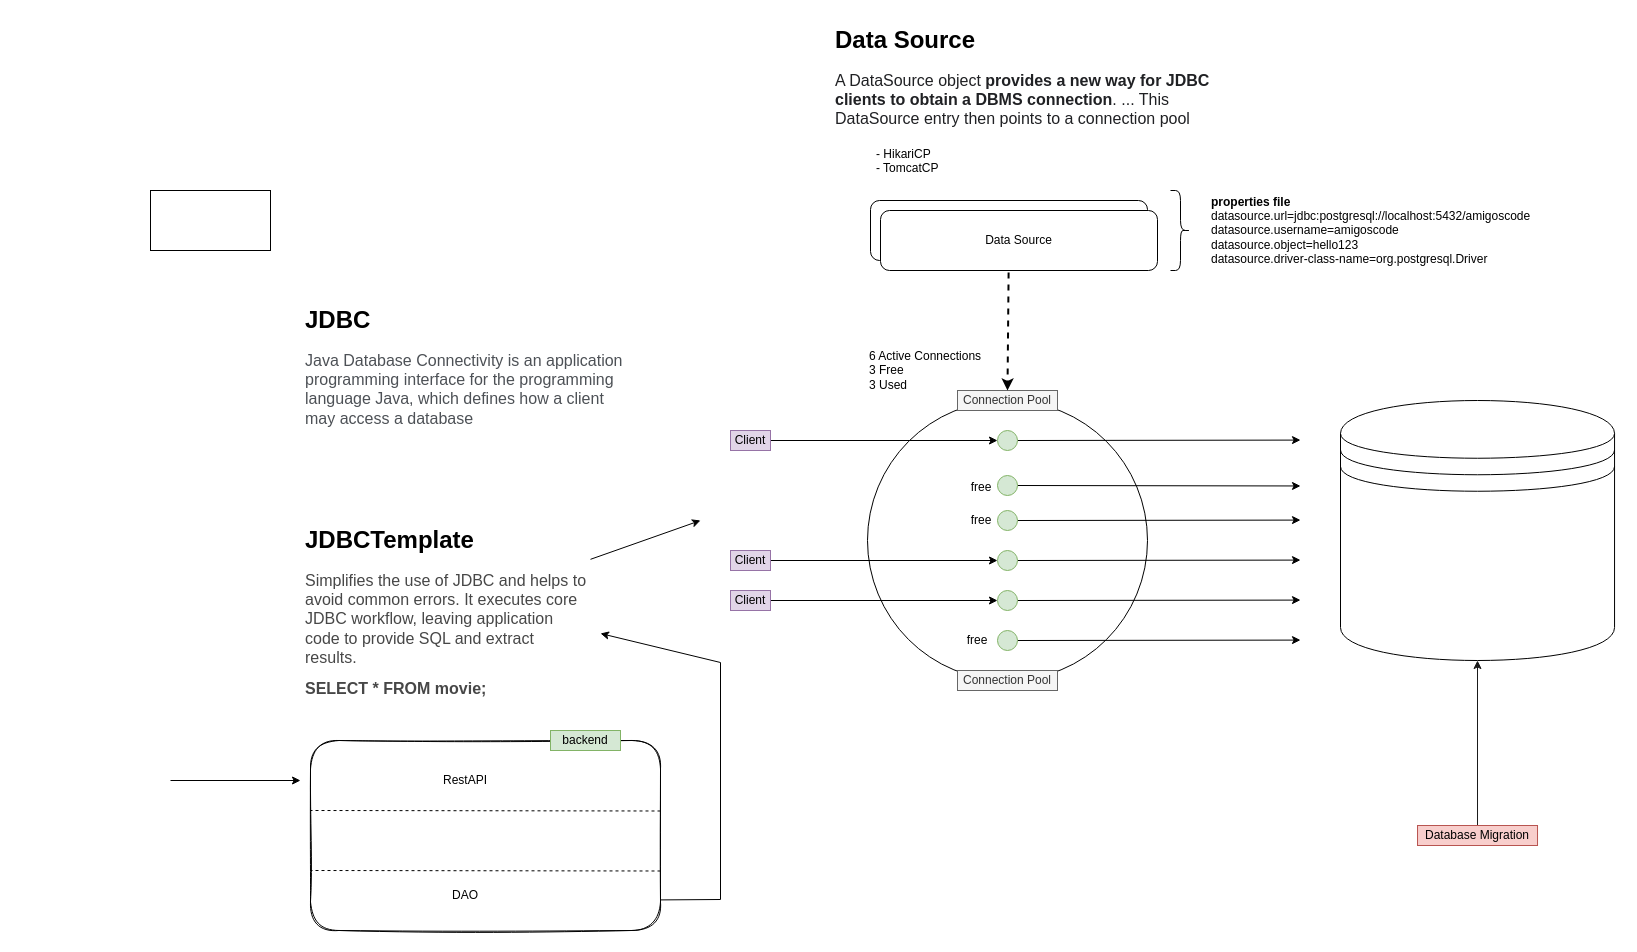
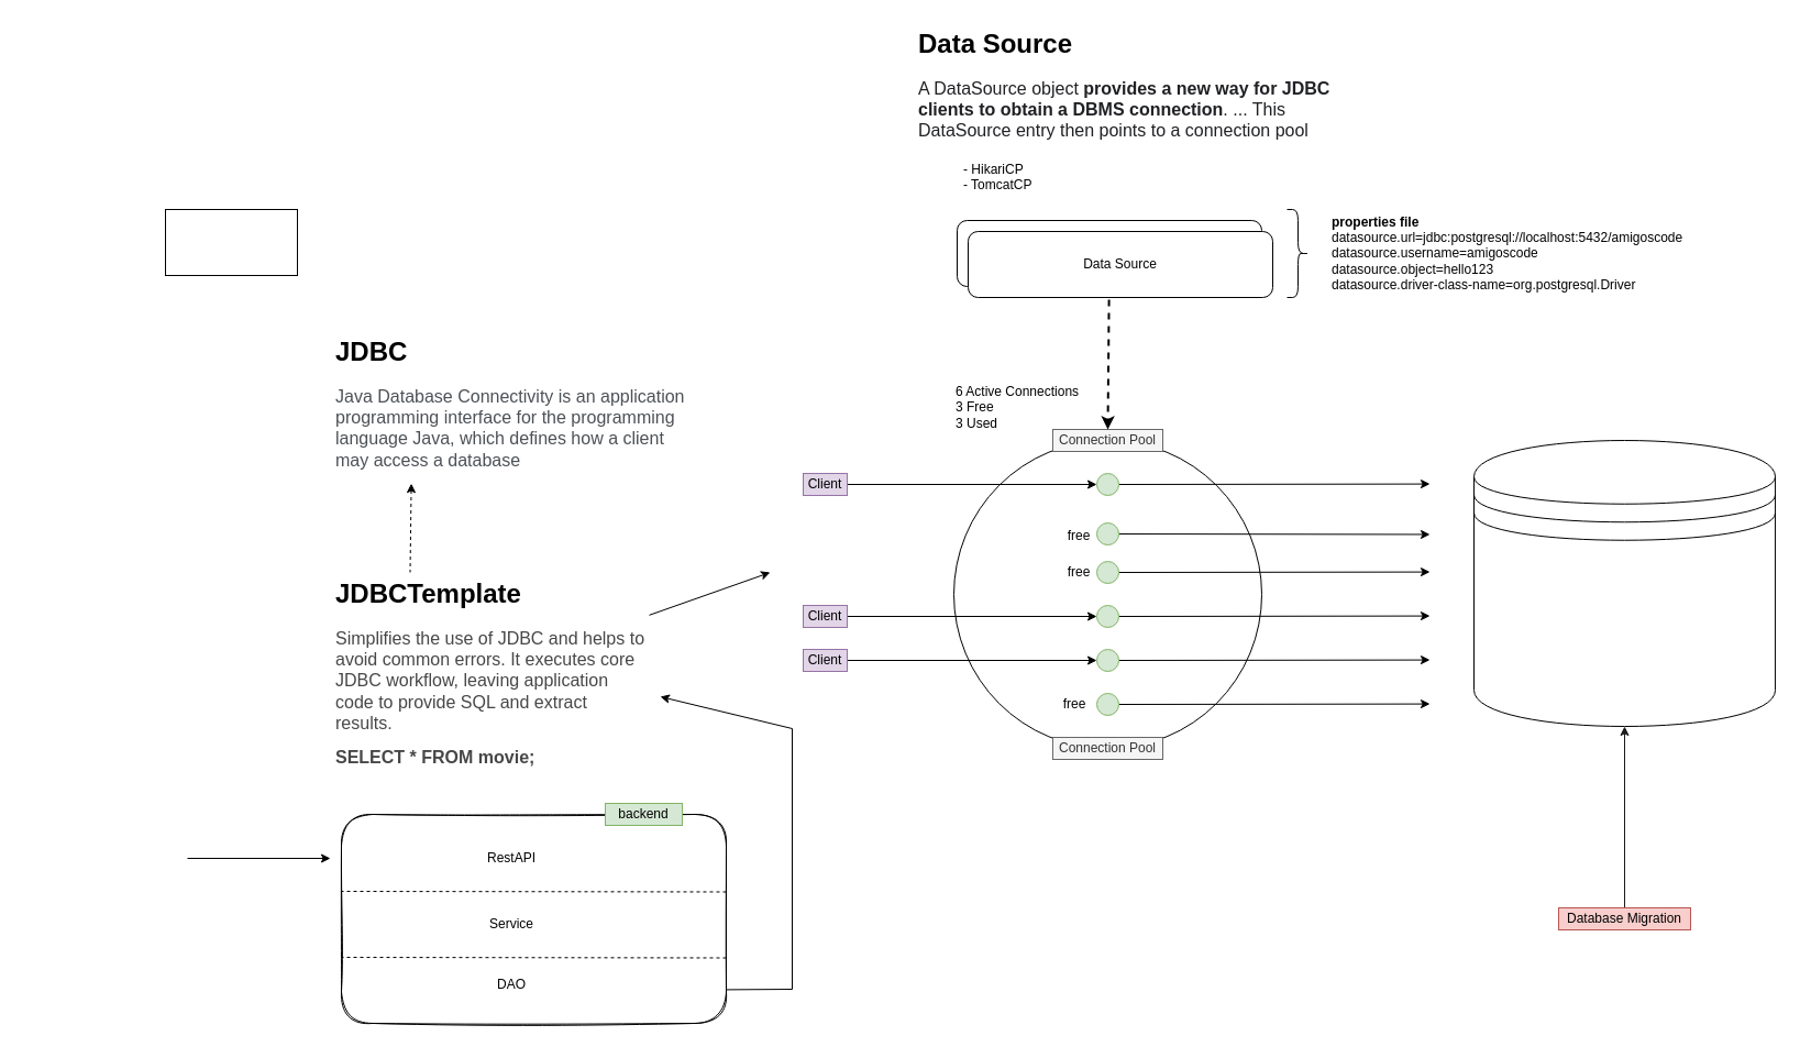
+ <mxCell id="3" style="edgeStyle=none;rounded=0;orthogonalLoop=1;jettySize=auto;html=1;exitX=0.223;exitY=0.994;exitDx=0;exitDy=0;entryX=0.25;entryY=0;entryDx=0;entryDy=0;dashed=1;startArrow=classic;startFill=1;endArrow=none;endFill=0;strokeWidth=1;exitPerimeter=0;" parent="1" source="4" target="6" edge="1"><mxGeometry relative="1" as="geometry" /></mxCell>
+ <mxCell id="46" value="Service" style="text;html=1;strokeColor=none;fillColor=none;align=center;verticalAlign=middle;whiteSpace=wrap;rounded=0;" parent="1" vertex="1"><mxGeometry x="445" y="830" width="40" height="20" as="geometry" /></mxCell>
